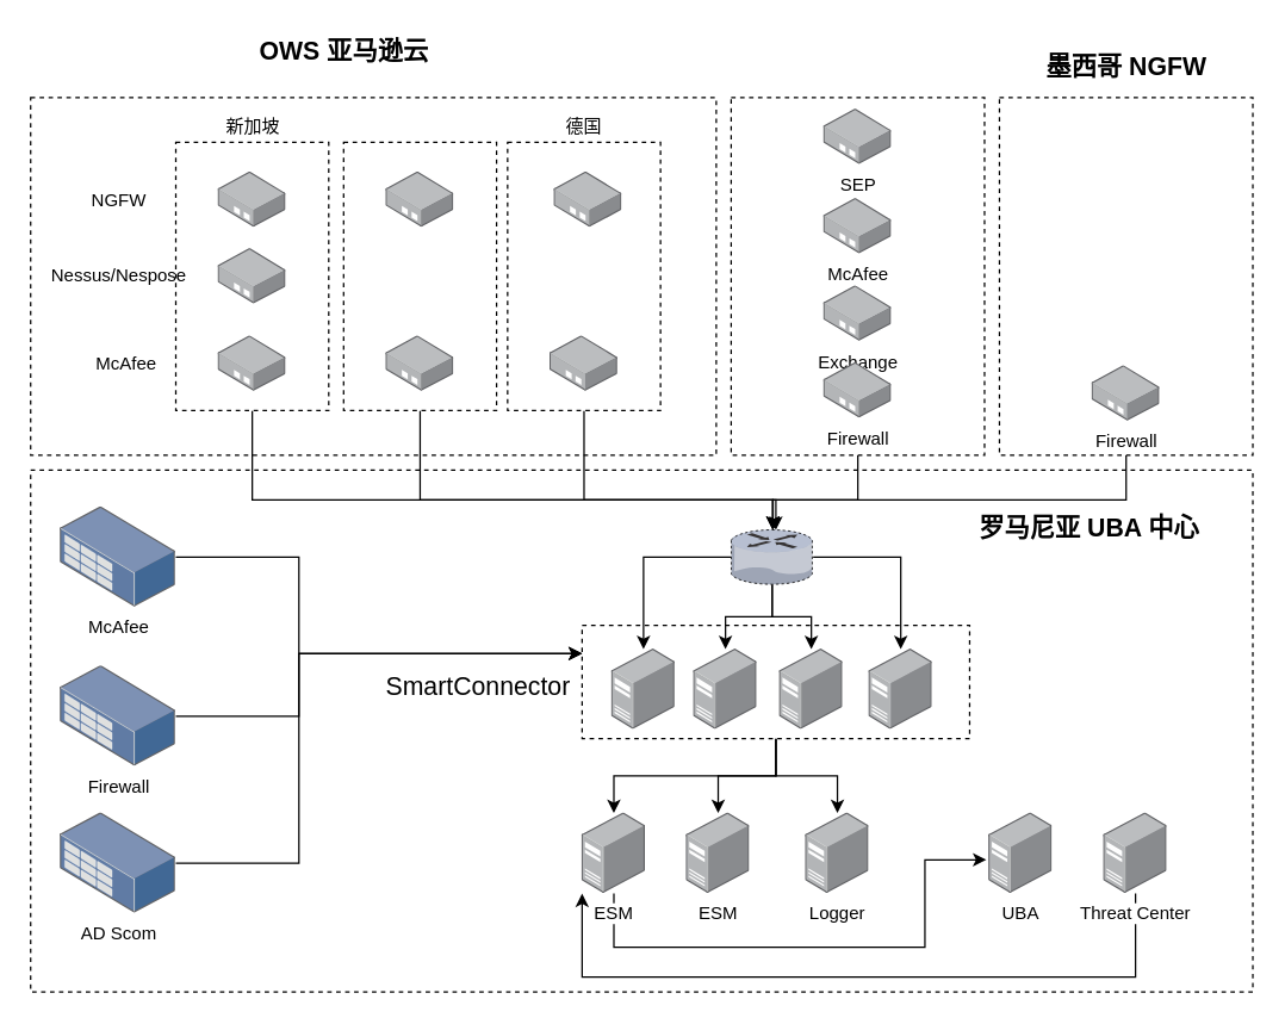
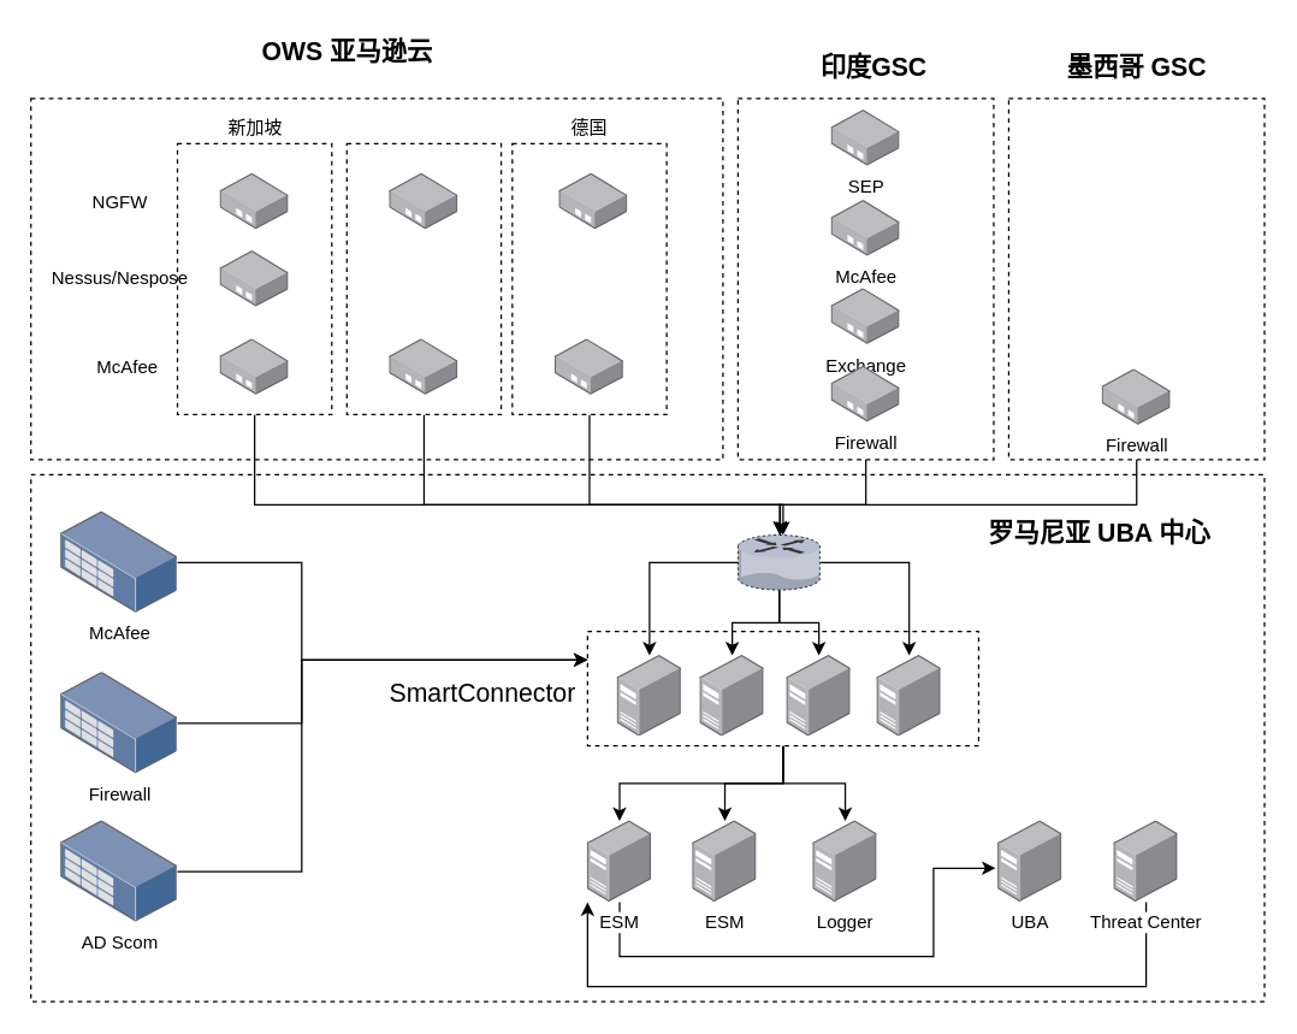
+ <mxCell id="53" value="印度GSC" style="text;html=1;align=center;verticalAlign=middle;resizable=0;points=[];autosize=1;fontStyle=1;fontSize=17;" vertex="1" parent="1"><mxGeometry x="535.1" y="30" width="90" height="30" as="geometry" /></mxCell>
- <mxCell id="54" value="墨西哥 NGFW" style="text;html=1;align=center;verticalAlign=middle;resizable=0;points=[];autosize=1;fontStyle=1;fontSize=17;" vertex="1" parent="1"><mxGeometry x="700" y="30" width="110" height="30" as="geometry" /></mxCell>
+ <mxCell id="54" value="墨西哥 GSC" style="text;html=1;align=center;verticalAlign=middle;resizable=0;points=[];autosize=1;fontStyle=1;fontSize=17;" vertex="1" parent="1"><mxGeometry x="700" y="30" width="110" height="30" as="geometry" /></mxCell>
